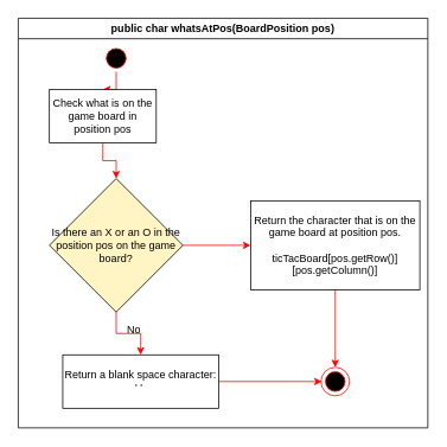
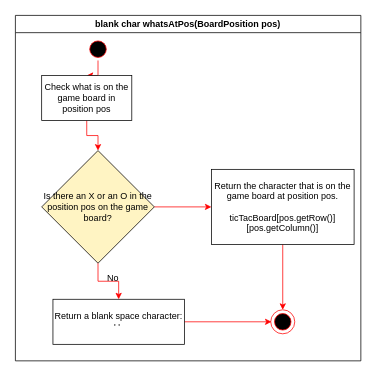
- <mxCell id="2" value="public char whatsAtPos(BoardPosition pos)" style="swimlane;whiteSpace=wrap" vertex="1" parent="1"><mxGeometry x="20" y="20" width="460" height="460" as="geometry"><mxRectangle x="530" y="40" width="300" height="23" as="alternateBounds" /></mxGeometry></mxCell>
+ <mxCell id="2" value="blank char whatsAtPos(BoardPosition pos)" style="swimlane;whiteSpace=wrap" vertex="1" parent="1"><mxGeometry x="20" y="20" width="460" height="460" as="geometry"><mxRectangle x="530" y="40" width="300" height="23" as="alternateBounds" /></mxGeometry></mxCell>
